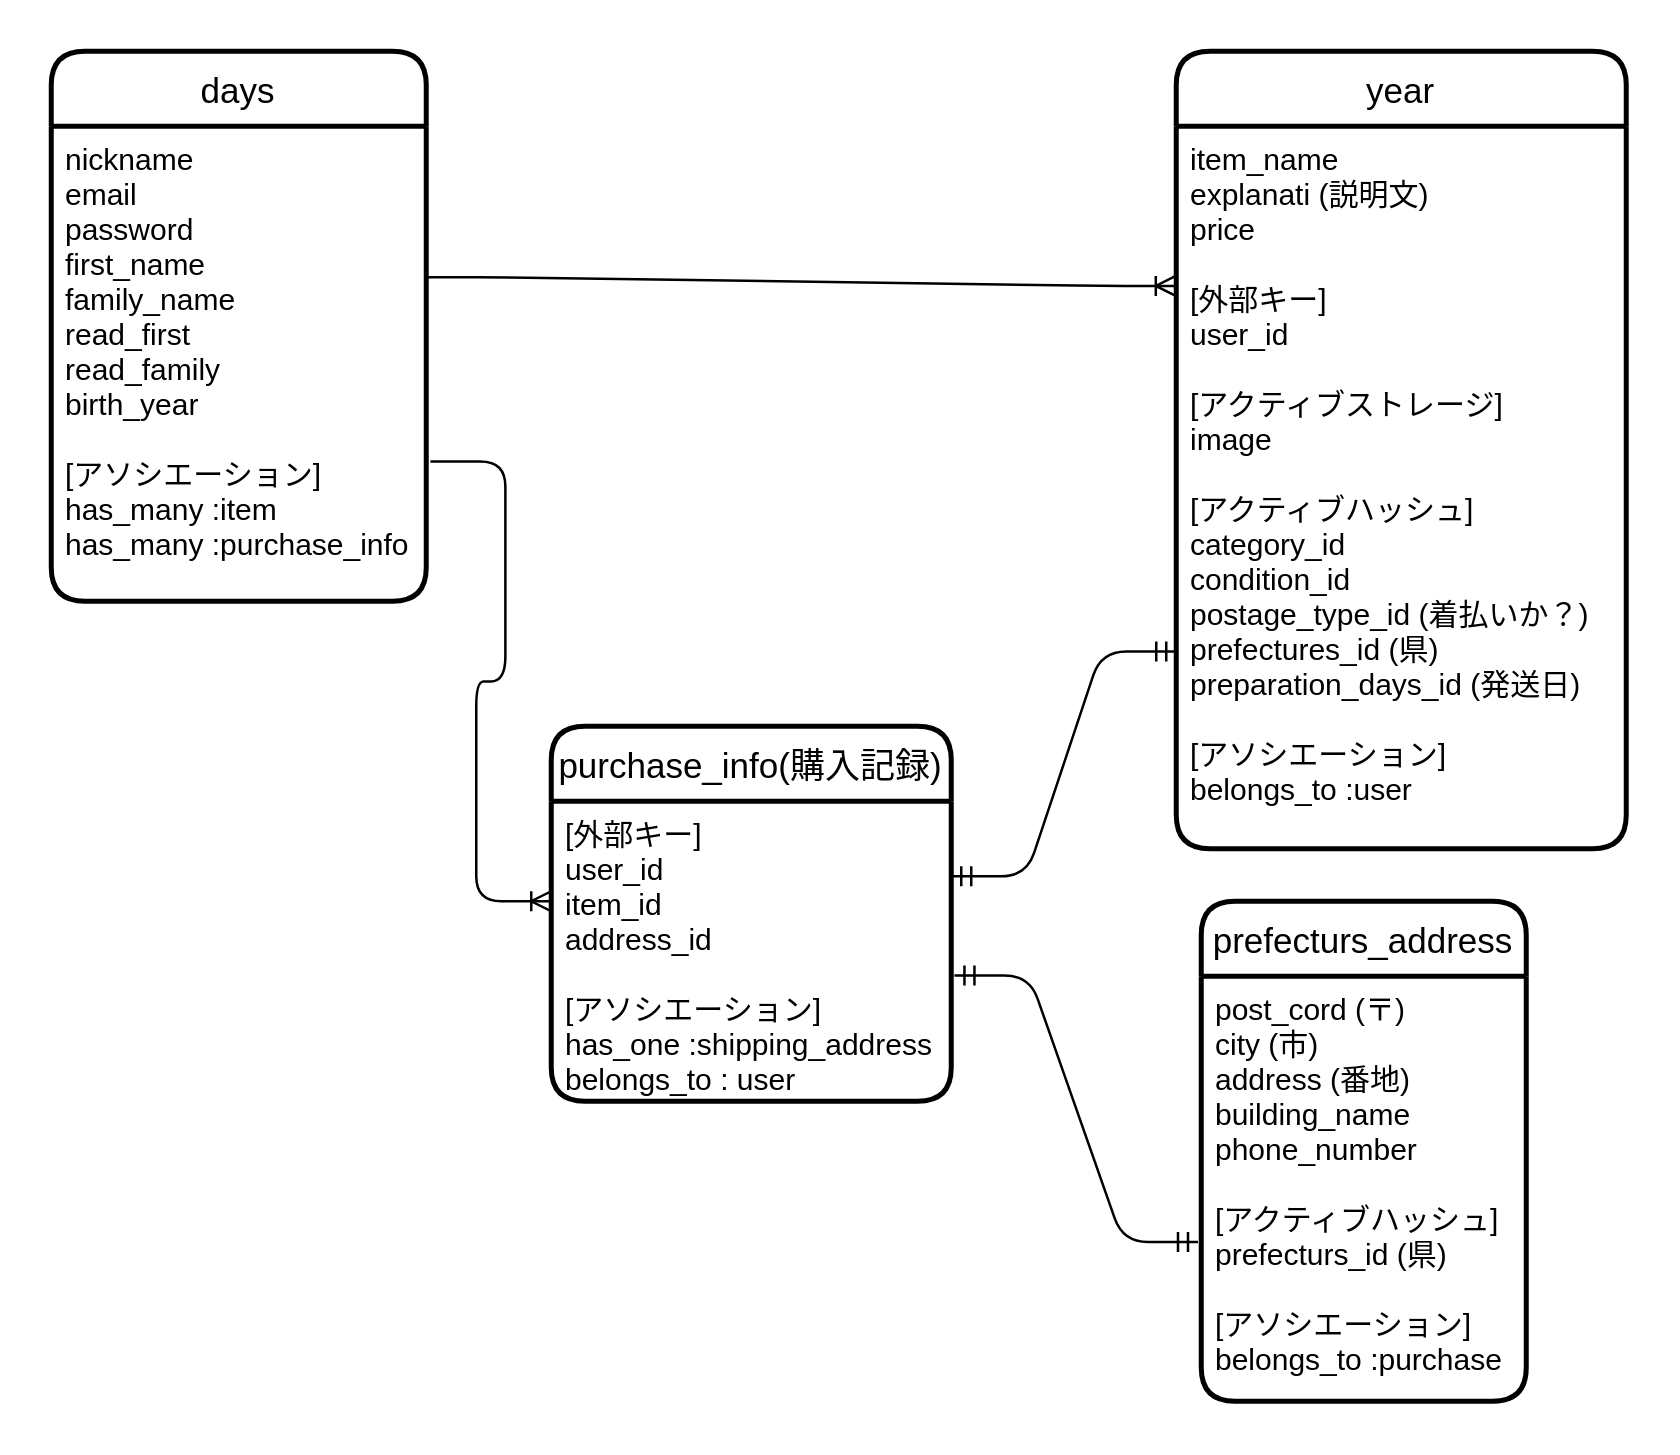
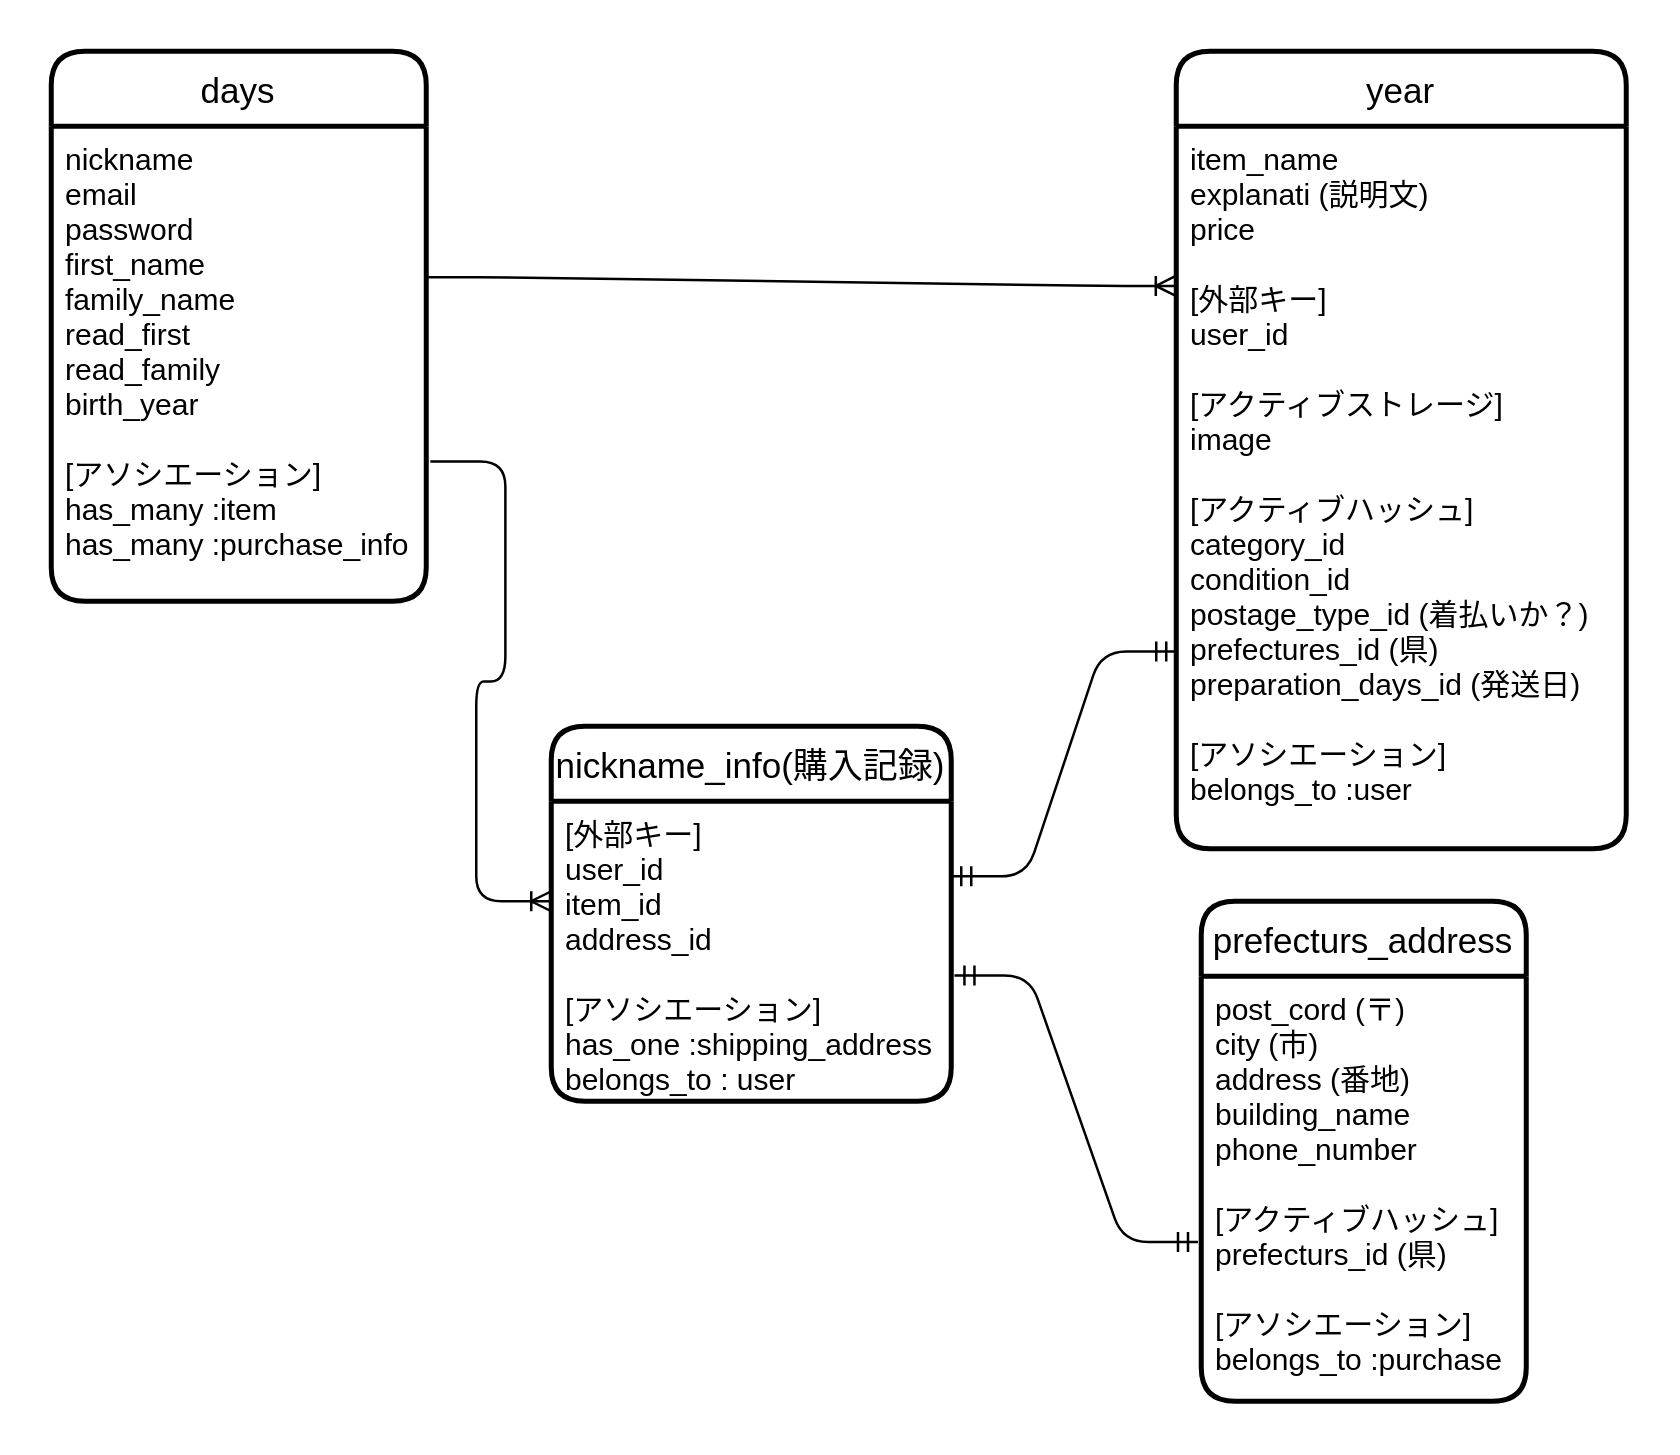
- <mxCell id="9" value="purchase_info(購入記録)" style="swimlane;childLayout=stackLayout;horizontal=1;startSize=30;horizontalStack=0;rounded=1;fontSize=14;fontStyle=0;strokeWidth=2;resizeParent=0;resizeLast=1;shadow=0;dashed=0;align=center;" vertex="1" parent="1"><mxGeometry x="220" y="290" width="160" height="150" as="geometry" /></mxCell>
+ <mxCell id="9" value="nickname_info(購入記録)" style="swimlane;childLayout=stackLayout;horizontal=1;startSize=30;horizontalStack=0;rounded=1;fontSize=14;fontStyle=0;strokeWidth=2;resizeParent=0;resizeLast=1;shadow=0;dashed=0;align=center;" vertex="1" parent="1"><mxGeometry x="220" y="290" width="160" height="150" as="geometry" /></mxCell>
